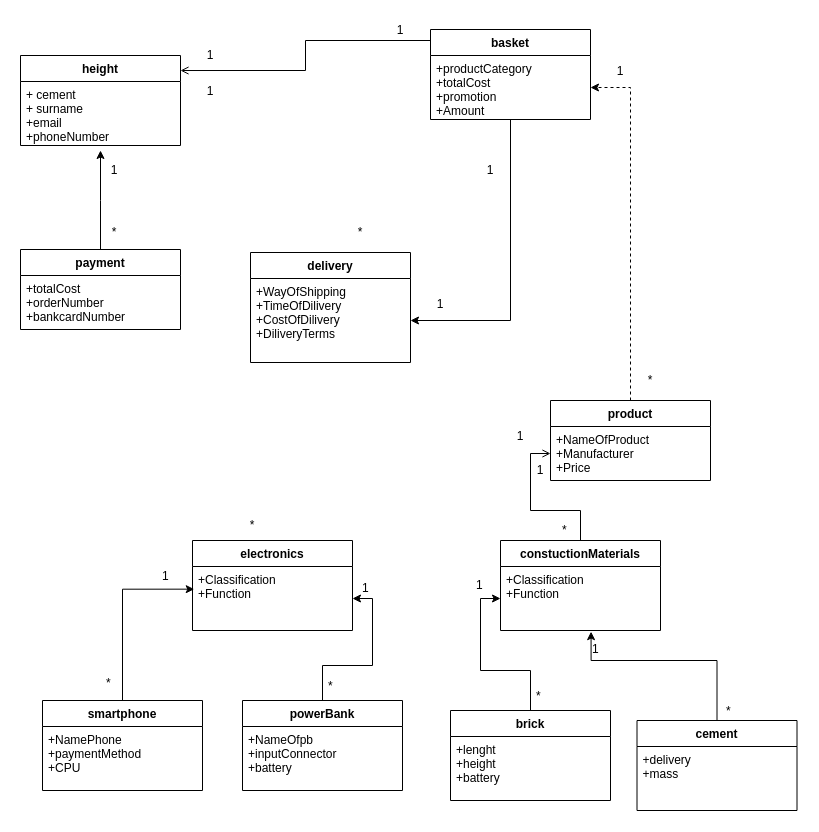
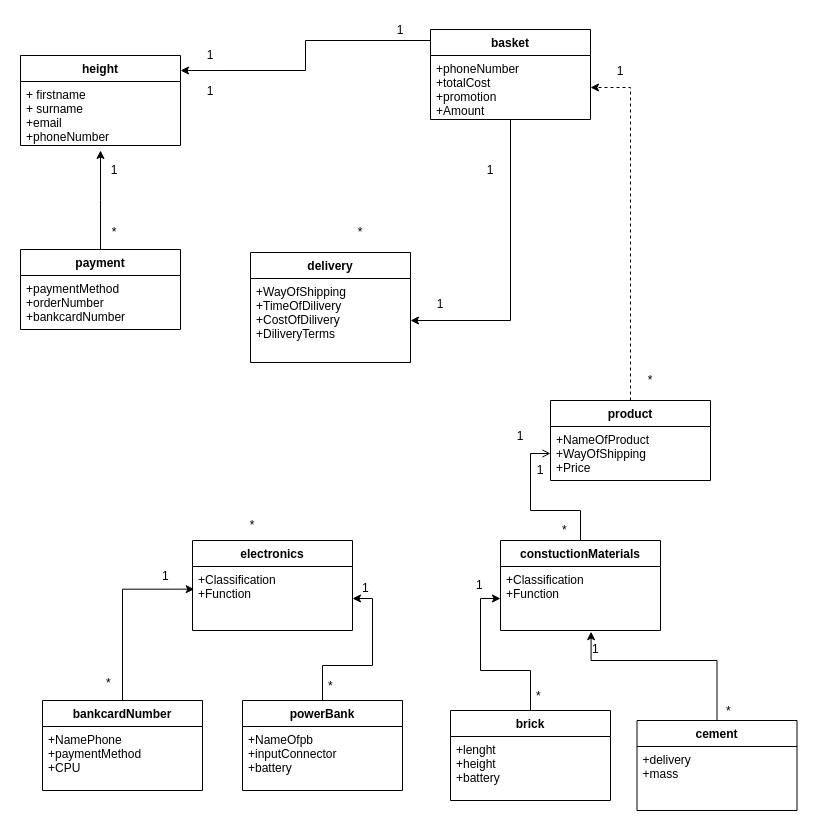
- <mxCell id="11" value="+productCategory&#10;+totalCost&#10;+promotion&#10;+Amount" style="text;strokeColor=none;fillColor=none;align=left;verticalAlign=top;spacingLeft=4;spacingRight=4;overflow=hidden;rotatable=0;points=[[0,0.5],[1,0.5]];portConstraint=eastwest;" vertex="1" parent="10"><mxGeometry y="26" width="160" height="64" as="geometry" /></mxCell>
+ <mxCell id="11" value="+phoneNumber&#10;+totalCost&#10;+promotion&#10;+Amount" style="text;strokeColor=none;fillColor=none;align=left;verticalAlign=top;spacingLeft=4;spacingRight=4;overflow=hidden;rotatable=0;points=[[0,0.5],[1,0.5]];portConstraint=eastwest;" vertex="1" parent="10"><mxGeometry y="26" width="160" height="64" as="geometry" /></mxCell>
- <mxCell id="9" value="" style="edgeStyle=orthogonalEdgeStyle;rounded=0;orthogonalLoop=1;jettySize=auto;html=1;entryX=1;entryY=0.167;entryDx=0;entryDy=0;entryPerimeter=0;endArrow=open;" edge="1" parent="1" source="10" target="12"><mxGeometry relative="1" as="geometry"><mxPoint x="350" y="91" as="targetPoint" /><Array as="points"><mxPoint x="305" y="40" /><mxPoint x="305" y="70" /></Array></mxGeometry></mxCell>
+ <mxCell id="9" value="" style="edgeStyle=orthogonalEdgeStyle;rounded=0;orthogonalLoop=1;jettySize=auto;html=1;entryX=1;entryY=0.167;entryDx=0;entryDy=0;entryPerimeter=0;" edge="1" parent="1" source="10" target="12"><mxGeometry relative="1" as="geometry"><mxPoint x="350" y="91" as="targetPoint" /><Array as="points"><mxPoint x="305" y="40" /><mxPoint x="305" y="70" /></Array></mxGeometry></mxCell>
- <mxCell id="13" value="+ cement&#10;+ surname&#10;+email&#10;+phoneNumber&#10;&#10;" style="text;strokeColor=none;fillColor=none;align=left;verticalAlign=top;spacingLeft=4;spacingRight=4;overflow=hidden;rotatable=0;points=[[0,0.5],[1,0.5]];portConstraint=eastwest;" vertex="1" parent="12"><mxGeometry y="26" width="160" height="64" as="geometry" /></mxCell>
+ <mxCell id="13" value="+ firstname&#10;+ surname&#10;+email&#10;+phoneNumber&#10;&#10;" style="text;strokeColor=none;fillColor=none;align=left;verticalAlign=top;spacingLeft=4;spacingRight=4;overflow=hidden;rotatable=0;points=[[0,0.5],[1,0.5]];portConstraint=eastwest;" vertex="1" parent="12"><mxGeometry y="26" width="160" height="64" as="geometry" /></mxCell>
- <mxCell id="18" value="+totalCost&#10;+orderNumber&#10;+bankcardNumber&#10;" style="text;strokeColor=none;fillColor=none;align=left;verticalAlign=top;spacingLeft=4;spacingRight=4;overflow=hidden;rotatable=0;points=[[0,0.5],[1,0.5]];portConstraint=eastwest;" vertex="1" parent="17"><mxGeometry y="26" width="160" height="54" as="geometry" /></mxCell>
+ <mxCell id="18" value="+paymentMethod&#10;+orderNumber&#10;+bankcardNumber&#10;" style="text;strokeColor=none;fillColor=none;align=left;verticalAlign=top;spacingLeft=4;spacingRight=4;overflow=hidden;rotatable=0;points=[[0,0.5],[1,0.5]];portConstraint=eastwest;" vertex="1" parent="17"><mxGeometry y="26" width="160" height="54" as="geometry" /></mxCell>
- <mxCell id="4" value="+NameOfProduct&#10;+Manufacturer&#10;+Price&#10;&#10;" style="text;strokeColor=none;fillColor=none;align=left;verticalAlign=top;spacingLeft=4;spacingRight=4;overflow=hidden;rotatable=0;points=[[0,0.5],[1,0.5]];portConstraint=eastwest;" vertex="1" parent="3"><mxGeometry y="26" width="160" height="54" as="geometry" /></mxCell>
+ <mxCell id="4" value="+NameOfProduct&#10;+WayOfShipping&#10;+Price&#10;&#10;" style="text;strokeColor=none;fillColor=none;align=left;verticalAlign=top;spacingLeft=4;spacingRight=4;overflow=hidden;rotatable=0;points=[[0,0.5],[1,0.5]];portConstraint=eastwest;" vertex="1" parent="3"><mxGeometry y="26" width="160" height="54" as="geometry" /></mxCell>
- <mxCell id="32" value="smartphone" style="swimlane;fontStyle=1;align=center;verticalAlign=top;childLayout=stackLayout;horizontal=1;startSize=26;horizontalStack=0;resizeParent=1;resizeParentMax=0;resizeLast=0;collapsible=1;marginBottom=0;" vertex="1" parent="1"><mxGeometry x="42" y="700" width="160" height="90" as="geometry" /></mxCell>
+ <mxCell id="32" value="bankcardNumber" style="swimlane;fontStyle=1;align=center;verticalAlign=top;childLayout=stackLayout;horizontal=1;startSize=26;horizontalStack=0;resizeParent=1;resizeParentMax=0;resizeLast=0;collapsible=1;marginBottom=0;" vertex="1" parent="1"><mxGeometry x="42" y="700" width="160" height="90" as="geometry" /></mxCell>
